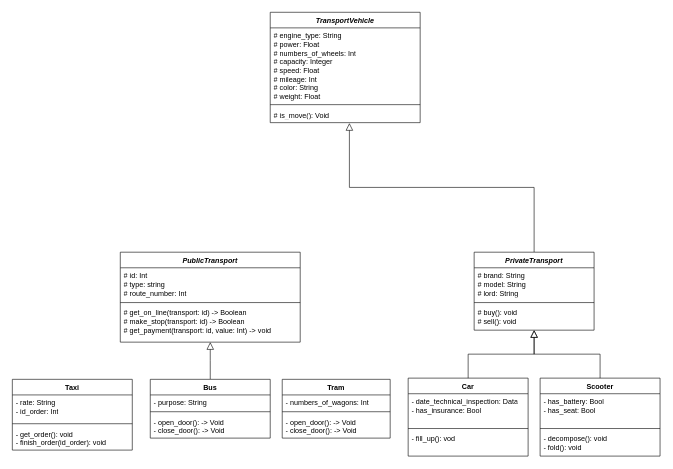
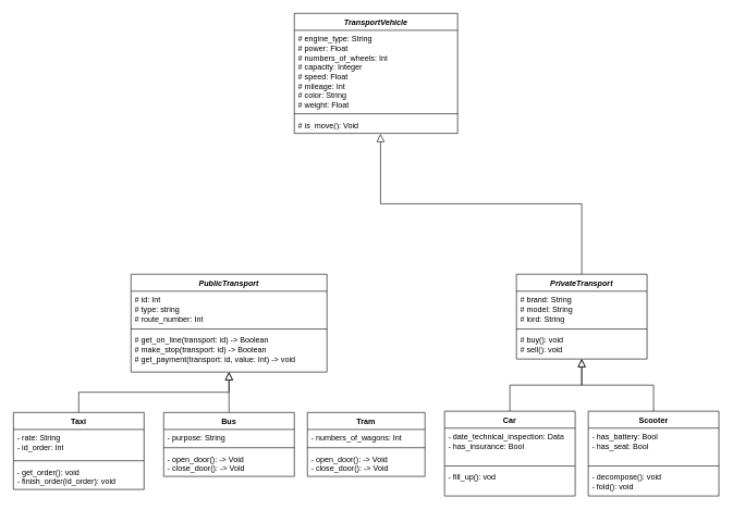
+ <mxCell id="7" value="" style="endArrow=block;endSize=10;endFill=0;shadow=0;strokeWidth=1;rounded=0;curved=0;edgeStyle=elbowEdgeStyle;elbow=vertical;entryX=0.5;entryY=1;entryDx=0;entryDy=0;exitX=0.5;exitY=0;exitDx=0;exitDy=0;" edge="1" parent="1" source="25" target="9"><mxGeometry width="160" relative="1" as="geometry"><mxPoint x="120" y="610" as="sourcePoint" /><mxPoint x="290" y="520" as="targetPoint" /></mxGeometry></mxCell>
